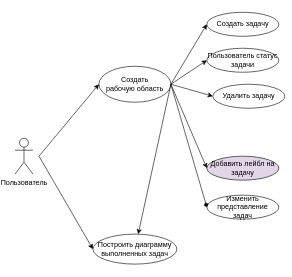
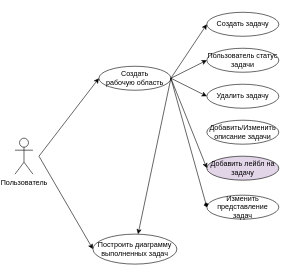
- <mxCell id="3" value="Создать&lt;br&gt;рабочую область" style="ellipse;whiteSpace=wrap;html=1;" vertex="1" parent="1"><mxGeometry x="160" y="110" width="120" height="60" as="geometry" /></mxCell>
+ <mxCell id="3" value="Создать&lt;br&gt;рабочую область" style="ellipse;whiteSpace=wrap;html=1;" vertex="1" parent="1"><mxGeometry x="160" y="110" width="120" height="40" as="geometry" /></mxCell>
- <mxCell id="6" value="Удалить задачу" style="ellipse;whiteSpace=wrap;html=1;" vertex="1" parent="1"><mxGeometry x="350" y="140" width="120" height="40" as="geometry" /></mxCell>
+ <mxCell id="6" value="Удалить задачу" style="ellipse;whiteSpace=wrap;html=1;" vertex="1" parent="1"><mxGeometry x="340" y="140" width="120" height="40" as="geometry" /></mxCell>
+ <mxCell id="7" value="Добавить/Изменить описание задачи" style="ellipse;whiteSpace=wrap;html=1;" vertex="1" parent="1"><mxGeometry x="340" y="200" width="120" height="40" as="geometry" /></mxCell>
